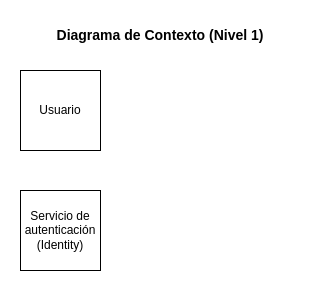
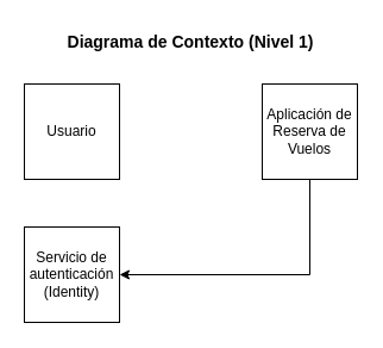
+ <mxCell id="3" value="Aplicación de Reserva de Vuelos" style="whiteSpace=wrap;html=1;aspect=fixed;" vertex="1" parent="1"><mxGeometry x="220" y="70" width="80" height="80" as="geometry" /></mxCell>
+ <mxCell id="5" value="" style="endArrow=classic;html=1;rounded=0;exitX=0.5;exitY=1;exitDx=0;exitDy=0;entryX=1;entryY=0.5;entryDx=0;entryDy=0;" edge="1" parent="1" source="3" target="4"><mxGeometry width="50" height="50" relative="1" as="geometry"><mxPoint x="370" y="390" as="sourcePoint" /><mxPoint x="420" y="340" as="targetPoint" /><Array as="points"><mxPoint x="260" y="230" /></Array></mxGeometry></mxCell>
